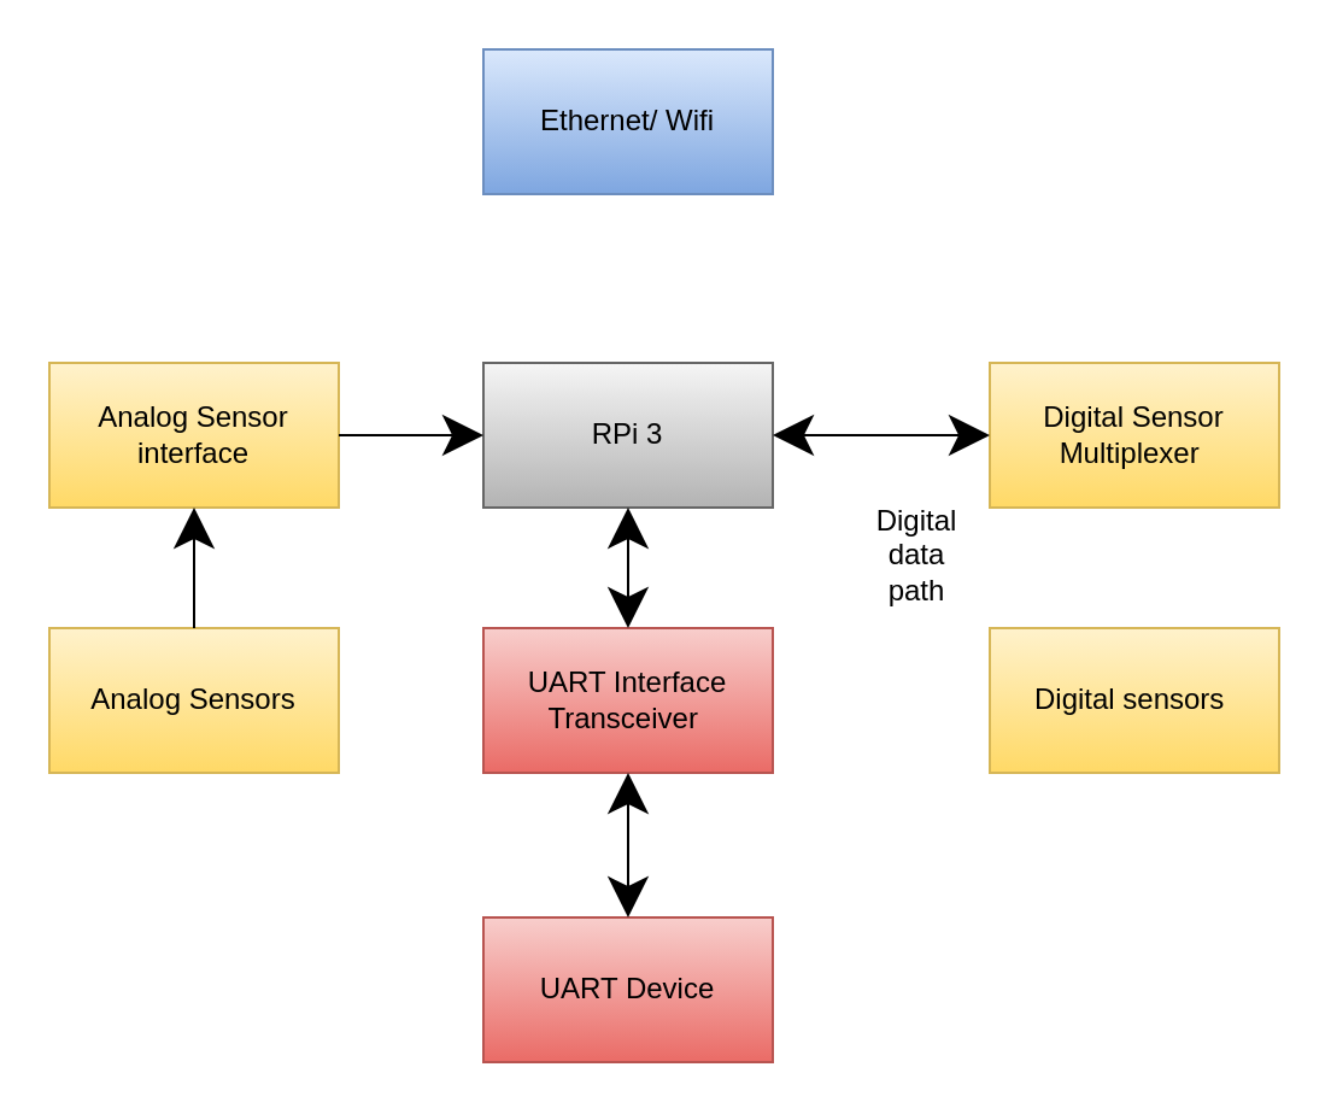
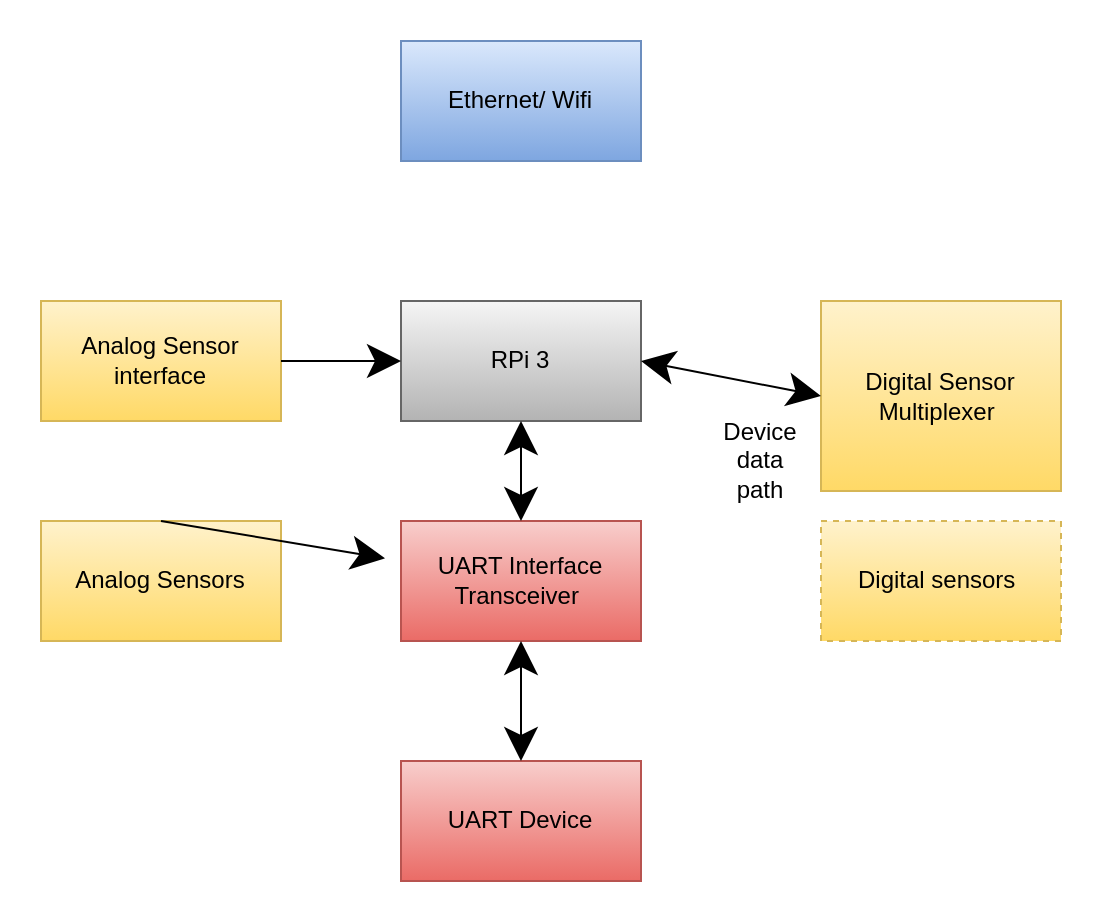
- <mxCell id="3" value="Digital Sensor&lt;br&gt;Multiplexer&amp;nbsp;" style="rounded=0;whiteSpace=wrap;html=1;hachureGap=4;pointerEvents=0;gradientColor=#ffd966;fillColor=#fff2cc;strokeColor=#d6b656;" vertex="1" parent="1"><mxGeometry x="410" y="150" width="120" height="60" as="geometry" /></mxCell>
+ <mxCell id="3" value="Digital Sensor&lt;br&gt;Multiplexer&amp;nbsp;" style="rounded=0;whiteSpace=wrap;html=1;hachureGap=4;pointerEvents=0;gradientColor=#ffd966;fillColor=#fff2cc;strokeColor=#d6b656;" vertex="1" parent="1"><mxGeometry x="410" y="150" width="120" height="95" as="geometry" /></mxCell>
- <mxCell id="6" value="Digital data&lt;br&gt;path" style="text;html=1;strokeColor=none;fillColor=none;align=center;verticalAlign=middle;whiteSpace=wrap;rounded=0;hachureGap=4;pointerEvents=0;" vertex="1" parent="1"><mxGeometry x="360" y="220" width="40" height="20" as="geometry" /></mxCell>
+ <mxCell id="6" value="Device data&lt;br&gt;path" style="text;html=1;strokeColor=none;fillColor=none;align=center;verticalAlign=middle;whiteSpace=wrap;rounded=0;hachureGap=4;pointerEvents=0;" vertex="1" parent="1"><mxGeometry x="360" y="220" width="40" height="20" as="geometry" /></mxCell>
- <mxCell id="10" value="" style="endArrow=classic;html=1;startSize=14;endSize=14;sourcePerimeterSpacing=8;targetPerimeterSpacing=8;exitX=0.5;exitY=0;exitDx=0;exitDy=0;entryX=0.5;entryY=1;entryDx=0;entryDy=0;" edge="1" parent="1" source="8" target="7"><mxGeometry width="50" height="50" relative="1" as="geometry"><mxPoint x="280" y="180" as="sourcePoint" /><mxPoint x="100" y="40" as="targetPoint" /></mxGeometry></mxCell>
+ <mxCell id="10" value="" style="endArrow=classic;html=1;startSize=14;endSize=14;sourcePerimeterSpacing=8;targetPerimeterSpacing=8;exitX=0.5;exitY=0;exitDx=0;exitDy=0;" edge="1" parent="1" source="8" target="11"><mxGeometry width="50" height="50" relative="1" as="geometry"><mxPoint x="280" y="180" as="sourcePoint" /><mxPoint x="100" y="40" as="targetPoint" /></mxGeometry></mxCell>
- <mxCell id="4" value="Digital sensors&amp;nbsp;" style="rounded=0;whiteSpace=wrap;html=1;hachureGap=4;pointerEvents=0;gradientColor=#ffd966;fillColor=#fff2cc;strokeColor=#d6b656;" vertex="1" parent="1"><mxGeometry x="410" y="260" width="120" height="60" as="geometry" /></mxCell>
+ <mxCell id="4" value="Digital sensors&amp;nbsp;" style="rounded=0;whiteSpace=wrap;html=1;hachureGap=4;pointerEvents=0;gradientColor=#ffd966;fillColor=#fff2cc;strokeColor=#d6b656;dashed=1;" vertex="1" parent="1"><mxGeometry x="410" y="260" width="120" height="60" as="geometry" /></mxCell>
